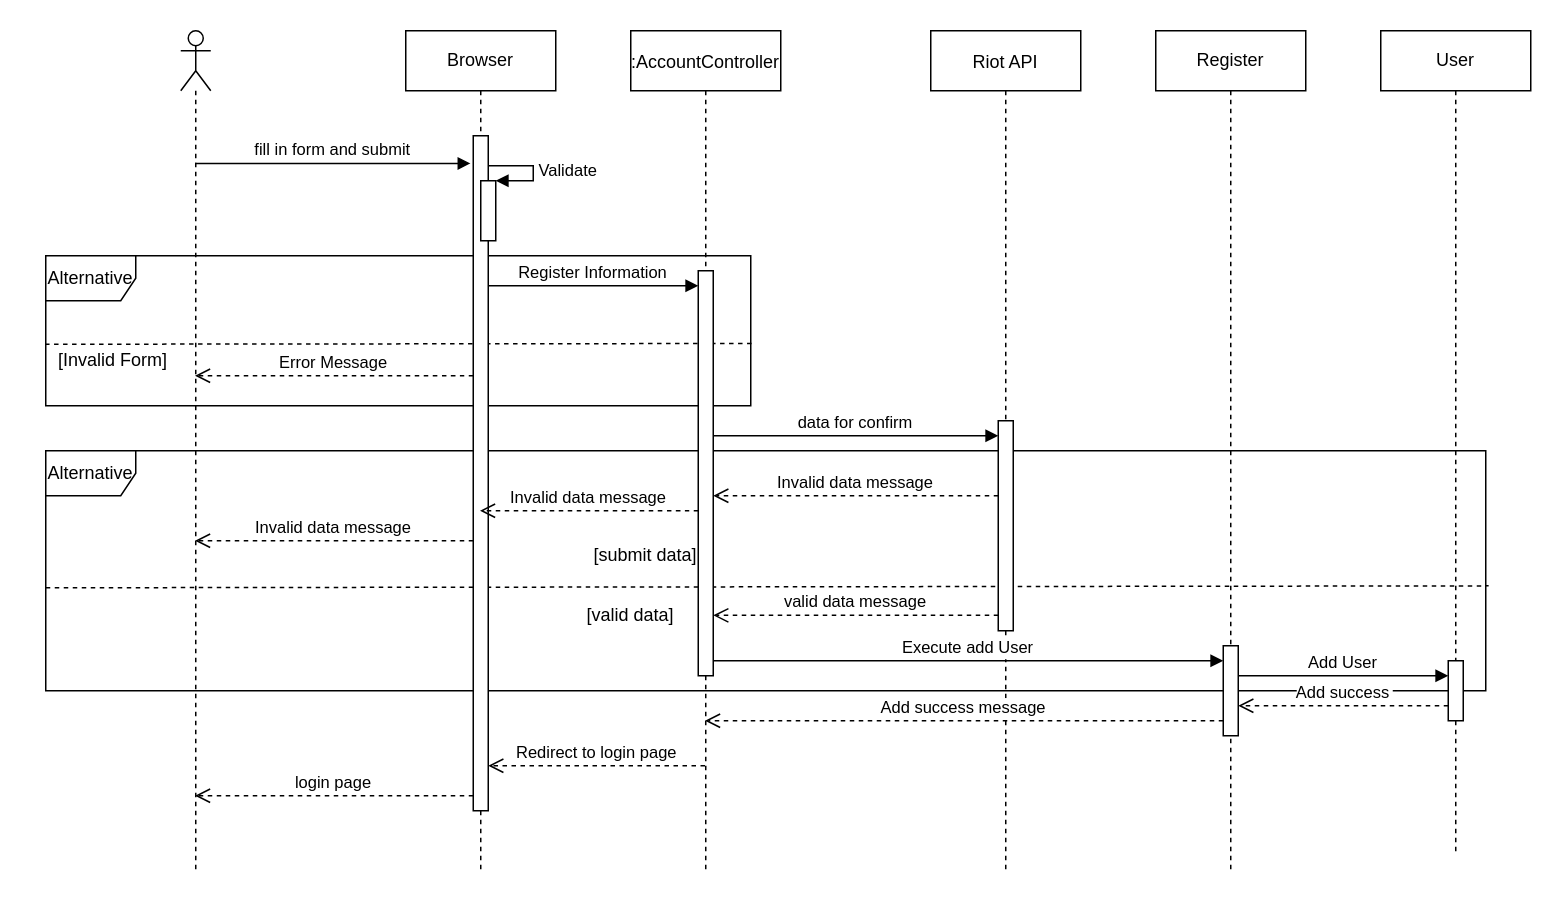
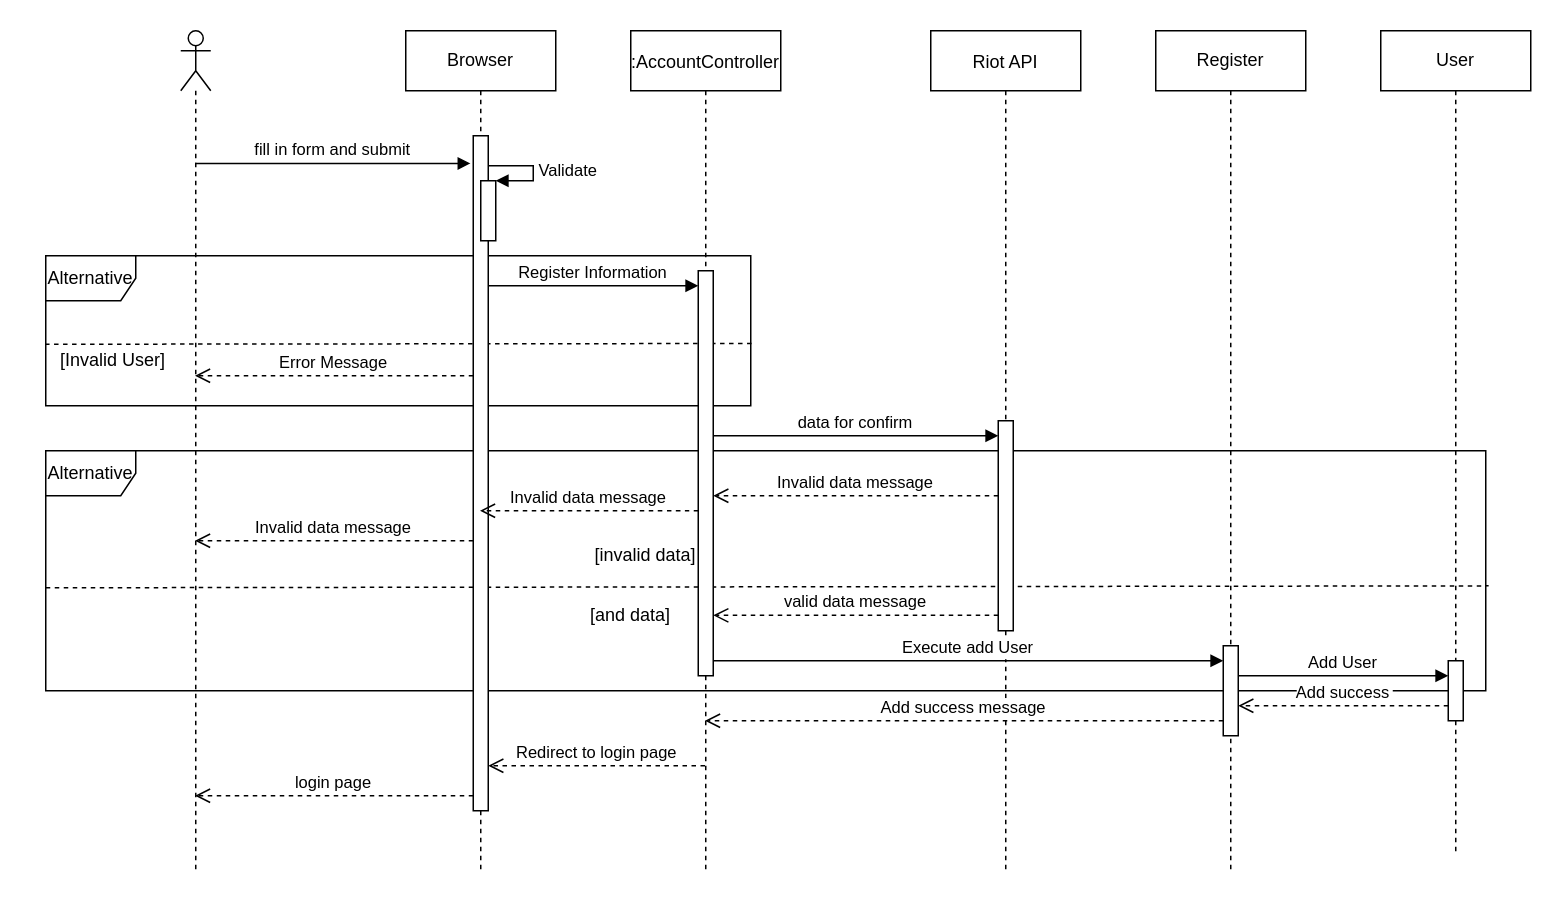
- <mxCell id="17" value="[Invalid Form]" style="text;html=1;strokeColor=none;fillColor=none;align=center;verticalAlign=middle;whiteSpace=wrap;rounded=0;" parent="1" vertex="1"><mxGeometry x="20" y="230" width="110" height="20" as="geometry" /></mxCell>
+ <mxCell id="17" value="[Invalid User]" style="text;html=1;strokeColor=none;fillColor=none;align=center;verticalAlign=middle;whiteSpace=wrap;rounded=0;" parent="1" vertex="1"><mxGeometry x="20" y="230" width="110" height="20" as="geometry" /></mxCell>
- <mxCell id="21" value="[submit data]" style="text;html=1;strokeColor=none;fillColor=none;align=center;verticalAlign=middle;whiteSpace=wrap;rounded=0;" parent="1" vertex="1"><mxGeometry x="390" y="360" width="80" height="20" as="geometry" /></mxCell>
+ <mxCell id="21" value="[invalid data]" style="text;html=1;strokeColor=none;fillColor=none;align=center;verticalAlign=middle;whiteSpace=wrap;rounded=0;" parent="1" vertex="1"><mxGeometry x="390" y="360" width="80" height="20" as="geometry" /></mxCell>
- <mxCell id="24" value="[valid data]" style="text;html=1;strokeColor=none;fillColor=none;align=center;verticalAlign=middle;whiteSpace=wrap;rounded=0;" parent="1" vertex="1"><mxGeometry x="380" y="400" width="80" height="20" as="geometry" /></mxCell>
+ <mxCell id="24" value="[and data]" style="text;html=1;strokeColor=none;fillColor=none;align=center;verticalAlign=middle;whiteSpace=wrap;rounded=0;" parent="1" vertex="1"><mxGeometry x="380" y="400" width="80" height="20" as="geometry" /></mxCell>
